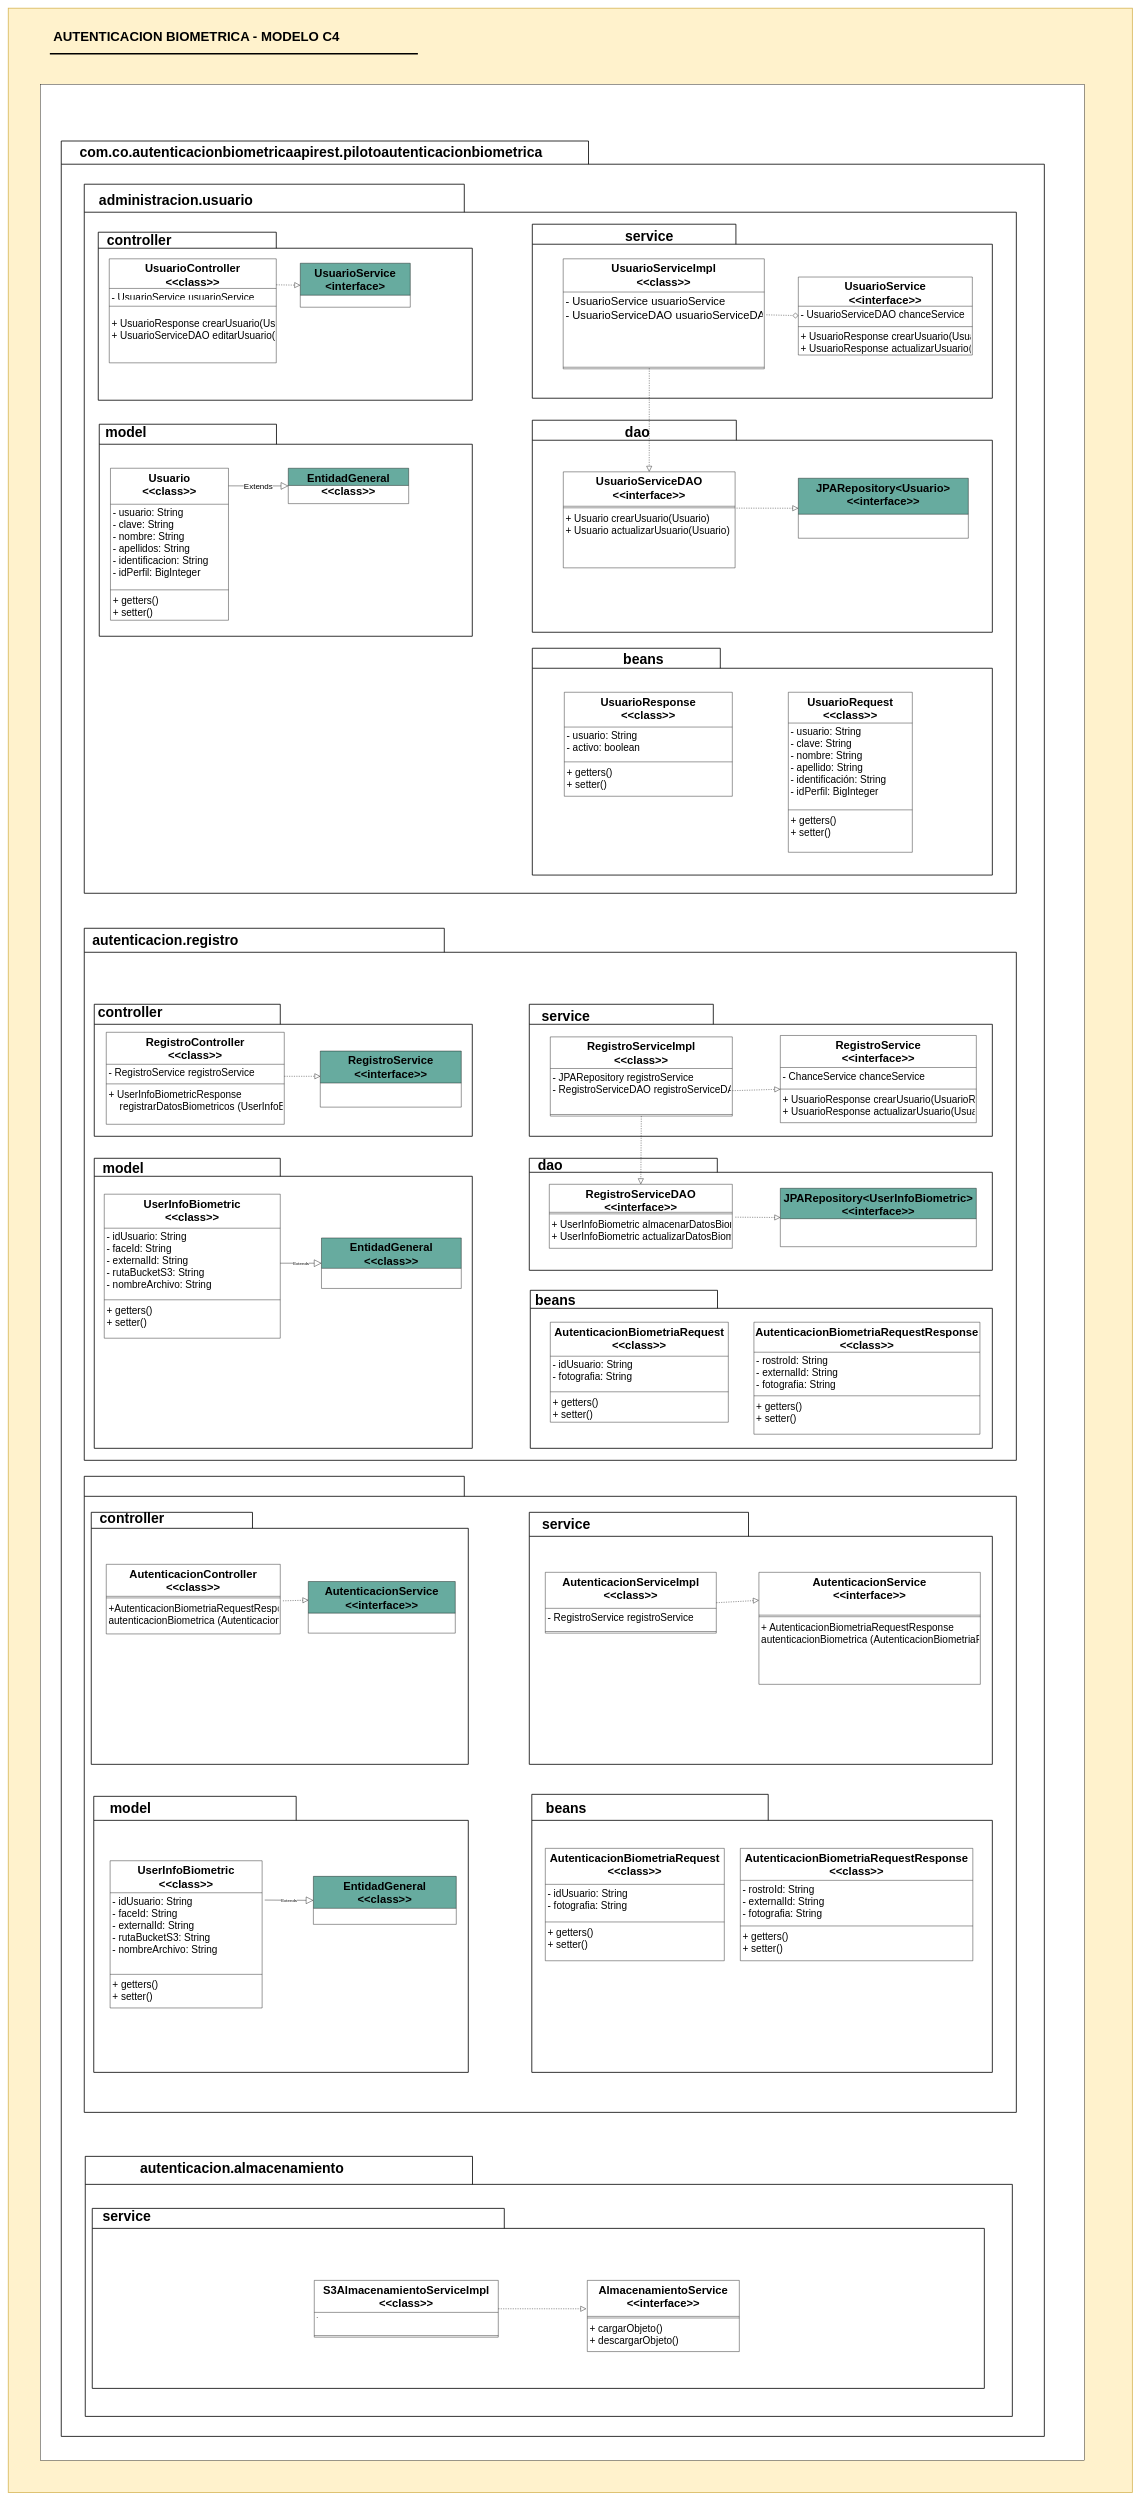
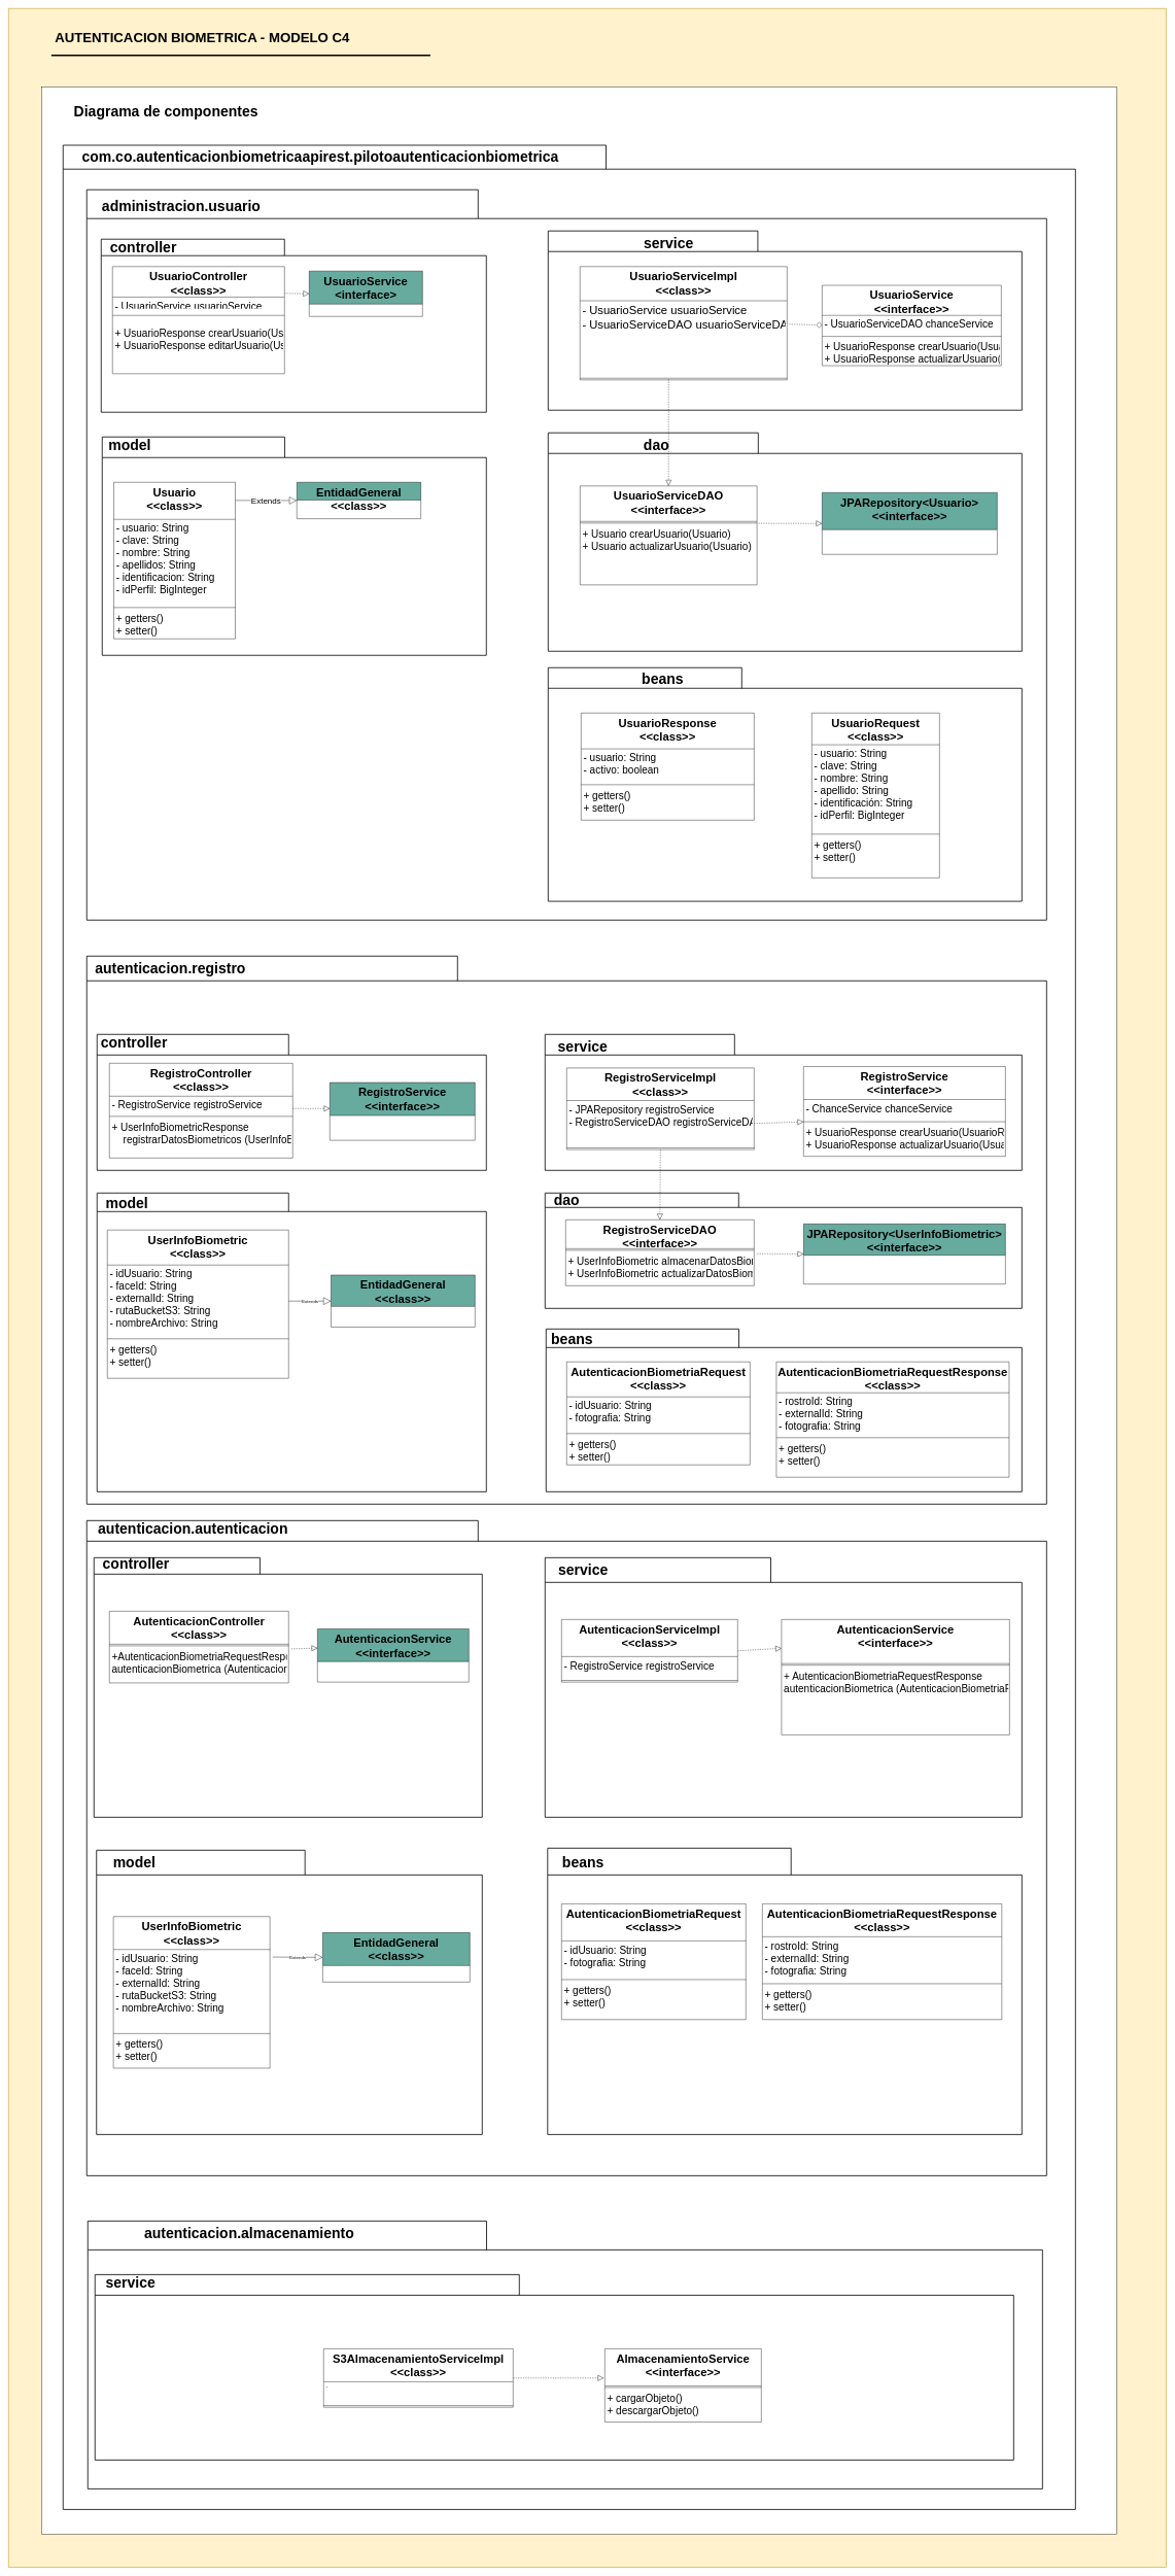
+ <mxCell id="6" value="Diagrama de componentes" style="text;strokeColor=none;fillColor=none;html=1;fontSize=35;fontStyle=1;verticalAlign=middle;align=center;" vertex="1" parent="1"><mxGeometry x="159" y="250" width="485" height="40" as="geometry" /></mxCell>
- <mxCell id="21" value="+ UsuarioResponse crearUsuario(UsuarioRequest)&#10;+ UsuarioServiceDAO editarUsuario(UsuarioRequest)" style="text;strokeColor=none;fillColor=none;align=left;verticalAlign=top;spacingLeft=4;spacingRight=4;overflow=hidden;rotatable=0;points=[[0,0.5],[1,0.5]];portConstraint=eastwest;fontSize=25;" vertex="1" parent="18"><mxGeometry y="140" width="417.5" height="120" as="geometry" /></mxCell>
+ <mxCell id="21" value="+ UsuarioResponse crearUsuario(UsuarioRequest)&#10;+ UsuarioResponse editarUsuario(UsuarioRequest)" style="text;strokeColor=none;fillColor=none;align=left;verticalAlign=top;spacingLeft=4;spacingRight=4;overflow=hidden;rotatable=0;points=[[0,0.5],[1,0.5]];portConstraint=eastwest;fontSize=25;" vertex="1" parent="18"><mxGeometry y="140" width="417.5" height="120" as="geometry" /></mxCell>
+ <mxCell id="92" value="&lt;span style=&quot;font-size: 35px;&quot;&gt;&lt;b style=&quot;font-size: 35px;&quot;&gt;autenticacion.autenticacion&lt;/b&gt;&lt;/span&gt;" style="text;html=1;strokeColor=none;fillColor=none;align=center;verticalAlign=middle;whiteSpace=wrap;rounded=0;fontSize=35;" vertex="1" parent="1"><mxGeometry x="233.5" y="3700" width="468" height="20" as="geometry" /></mxCell>
